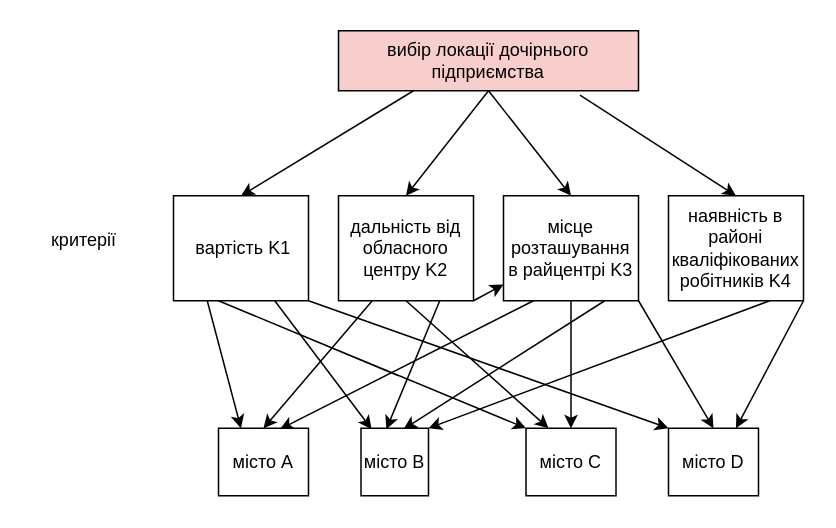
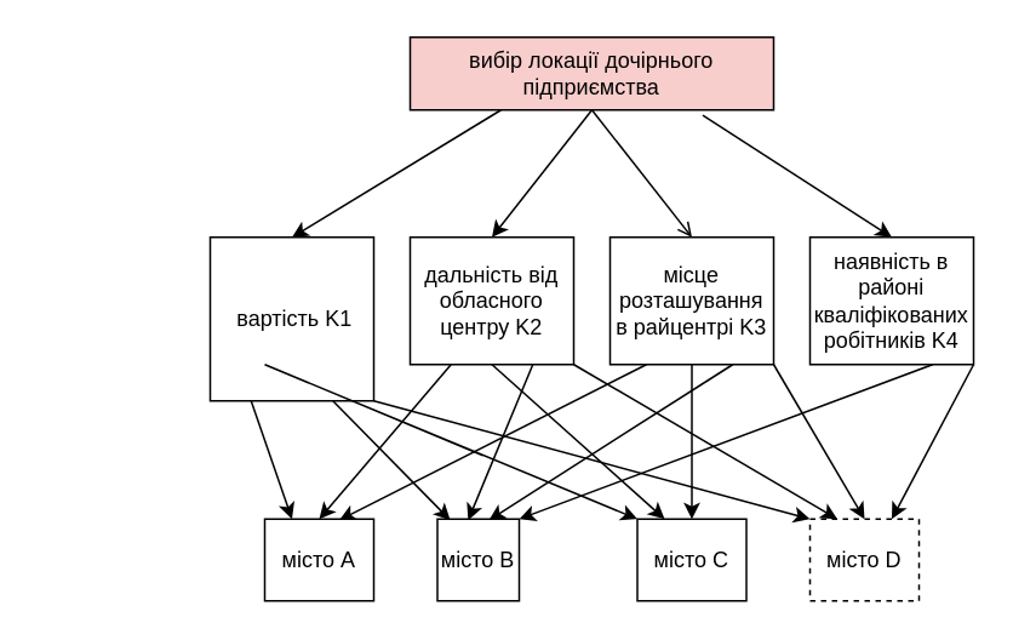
- <mxCell id="10" value="" style="endArrow=classic;html=1;rounded=0;exitX=0.5;exitY=1;exitDx=0;exitDy=0;entryX=0.5;entryY=0;entryDx=0;entryDy=0;" edge="1" parent="1" source="2" target="6"><mxGeometry width="50" height="50" relative="1" as="geometry"><mxPoint x="235" y="180" as="sourcePoint" /><mxPoint x="285" y="130" as="targetPoint" /></mxGeometry></mxCell>
+ <mxCell id="10" value="" style="endArrow=open;html=1;rounded=0;exitX=0.5;exitY=1;exitDx=0;exitDy=0;entryX=0.5;entryY=0;entryDx=0;entryDy=0;" edge="1" parent="1" source="2" target="6"><mxGeometry width="50" height="50" relative="1" as="geometry"><mxPoint x="235" y="180" as="sourcePoint" /><mxPoint x="285" y="130" as="targetPoint" /></mxGeometry></mxCell>
- <mxCell id="4" value="критерії" style="text;html=1;align=center;verticalAlign=middle;resizable=0;points=[];autosize=1;strokeColor=none;fillColor=none;" vertex="1" parent="1"><mxGeometry x="20" y="145" width="70" height="30" as="geometry" /></mxCell>
- <mxCell id="3" value="&amp;nbsp;вартість K1" style="rounded=0;whiteSpace=wrap;html=1;" vertex="1" parent="1"><mxGeometry x="115" y="130" width="90" height="70" as="geometry" /></mxCell>
+ <mxCell id="3" value="&amp;nbsp;вартість K1" style="rounded=0;whiteSpace=wrap;html=1;" vertex="1" parent="1"><mxGeometry x="115" y="130" width="90" height="90" as="geometry" /></mxCell>
- <mxCell id="26" value="" style="endArrow=classic;html=1;rounded=0;exitX=1;exitY=1;exitDx=0;exitDy=0;" edge="1" parent="1" source="5" target="6"><mxGeometry width="50" height="50" relative="1" as="geometry"><mxPoint x="265" y="250" as="sourcePoint" /><mxPoint x="315" y="200" as="targetPoint" /></mxGeometry></mxCell>
+ <mxCell id="26" value="" style="endArrow=classic;html=1;rounded=0;entryX=0.25;entryY=0;entryDx=0;entryDy=0;exitX=1;exitY=1;exitDx=0;exitDy=0;" edge="1" parent="1" source="5" target="22"><mxGeometry width="50" height="50" relative="1" as="geometry"><mxPoint x="265" y="250" as="sourcePoint" /><mxPoint x="315" y="200" as="targetPoint" /></mxGeometry></mxCell>
- <mxCell id="22" value="місто D" style="rounded=0;whiteSpace=wrap;html=1;" vertex="1" parent="1"><mxGeometry x="445" y="285" width="60" height="45" as="geometry" /></mxCell>
+ <mxCell id="22" value="місто D" style="rounded=0;whiteSpace=wrap;html=1;dashed=1;" vertex="1" parent="1"><mxGeometry x="445" y="285" width="60" height="45" as="geometry" /></mxCell>
